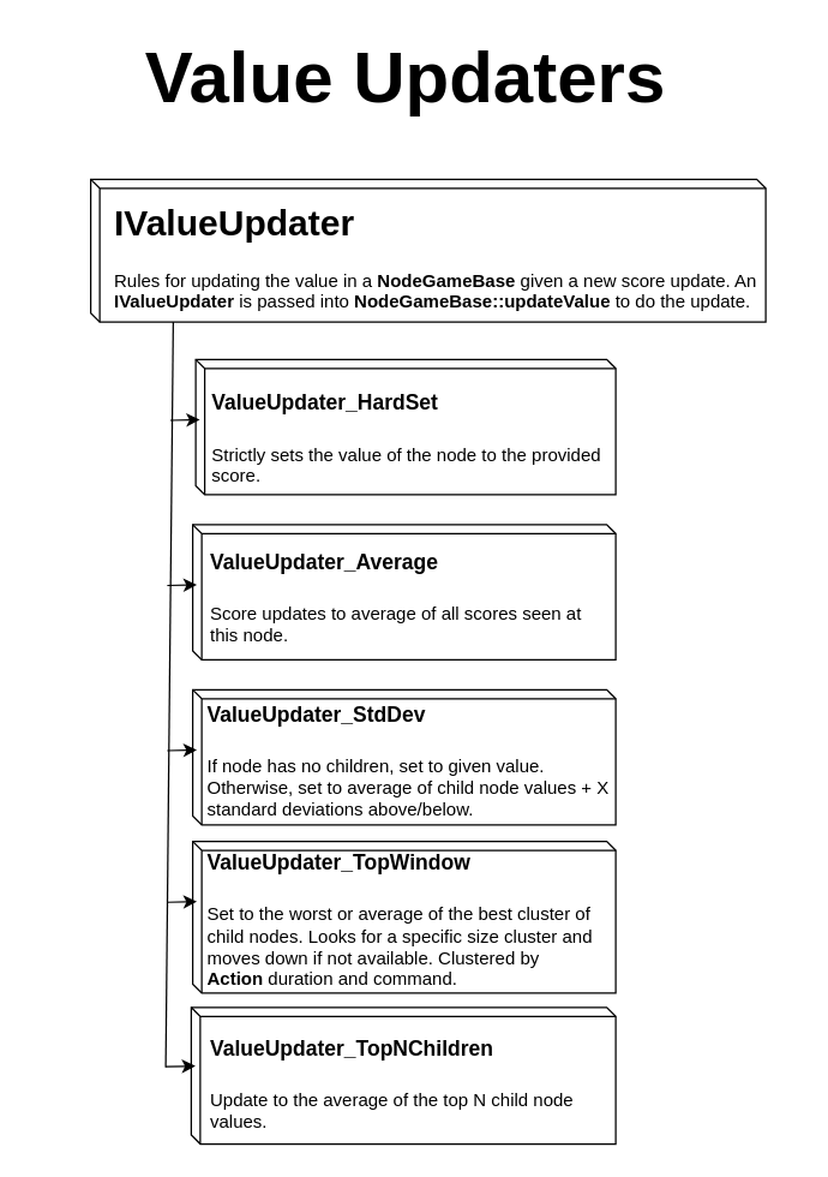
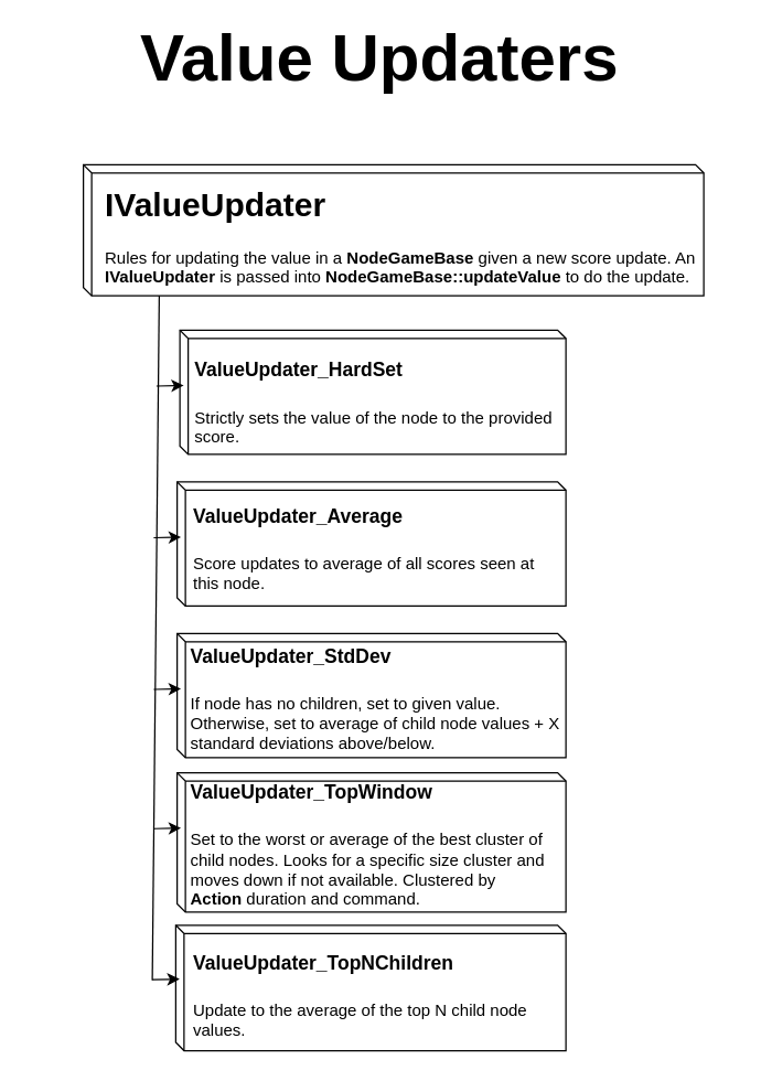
- <mxCell id="2" value="&lt;font style=&quot;font-size: 48px&quot;&gt;&lt;b&gt;Value Updaters&lt;/b&gt;&lt;/font&gt;" style="text;html=1;strokeColor=none;fillColor=none;align=center;verticalAlign=middle;whiteSpace=wrap;rounded=0;" vertex="1" parent="1"><mxGeometry x="15" y="30.5" width="510" height="40" as="geometry" /></mxCell>
+ <mxCell id="2" value="&lt;font style=&quot;font-size: 48px&quot;&gt;&lt;b&gt;Value Updaters&lt;/b&gt;&lt;/font&gt;" style="text;html=1;strokeColor=none;fillColor=none;align=center;verticalAlign=middle;whiteSpace=wrap;rounded=0;" vertex="1" parent="1"><mxGeometry x="20" y="20.5" width="510" height="40" as="geometry" /></mxCell>
